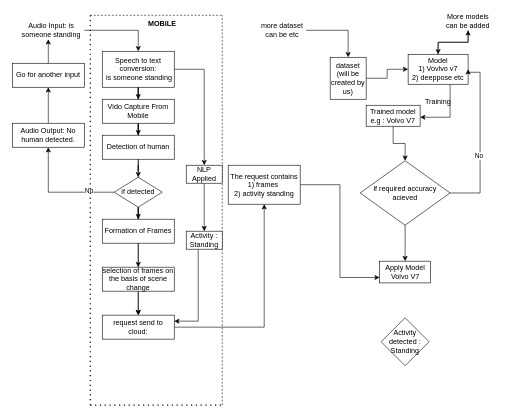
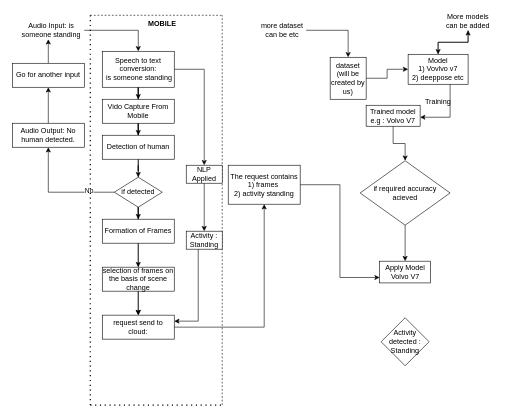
- <mxCell id="49" style="edgeStyle=orthogonalEdgeStyle;rounded=0;orthogonalLoop=1;jettySize=auto;html=1;entryX=1;entryY=0.5;entryDx=0;entryDy=0;" edge="1" parent="1" source="52" target="43"><mxGeometry relative="1" as="geometry"><Array as="points"><mxPoint x="800" y="321" /><mxPoint x="800" y="120" /></Array></mxGeometry></mxCell>
- <mxCell id="50" value="No" style="edgeLabel;html=1;align=center;verticalAlign=middle;resizable=0;points=[];" vertex="1" connectable="0" parent="49"><mxGeometry x="-0.187" y="3" relative="1" as="geometry"><mxPoint as="offset" /></mxGeometry></mxCell>
